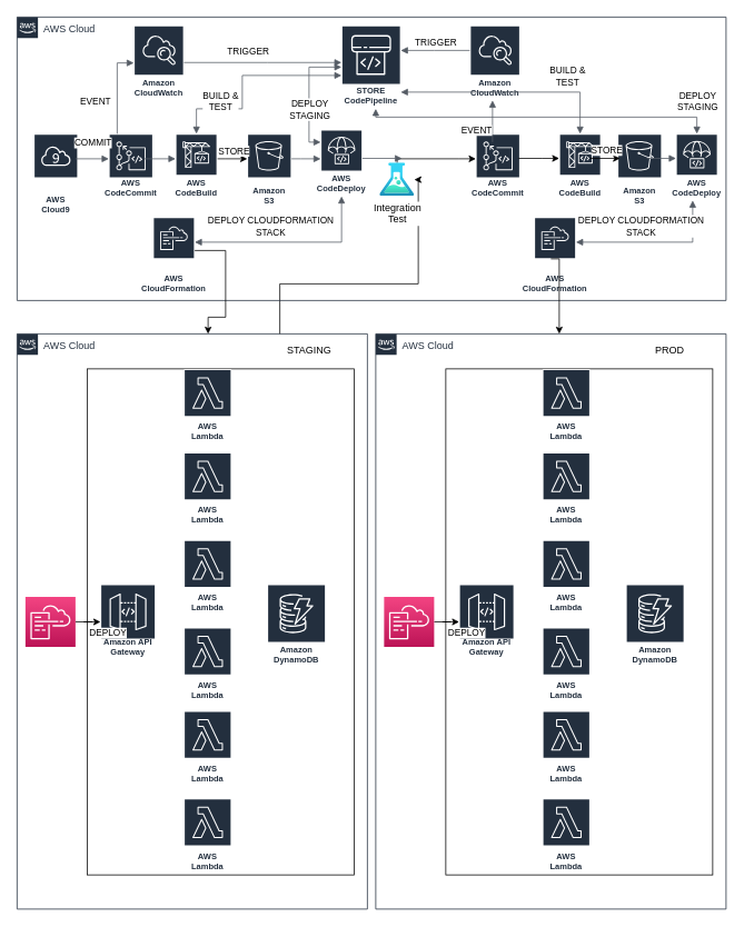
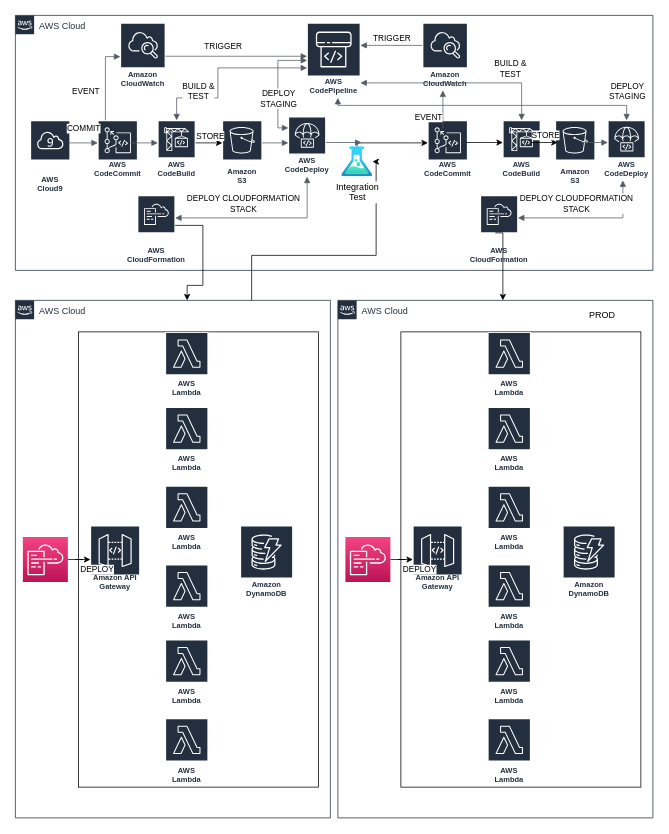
- <mxCell id="16" value="STORE CodePipeline" style="sketch=0;outlineConnect=0;fontColor=#232F3E;gradientColor=none;strokeColor=#ffffff;fillColor=#232F3E;dashed=0;verticalLabelPosition=middle;verticalAlign=bottom;align=center;html=1;whiteSpace=wrap;fontSize=10;fontStyle=1;spacing=3;shape=mxgraph.aws4.productIcon;prIcon=mxgraph.aws4.codepipeline;" parent="15" vertex="1"><mxGeometry x="389" y="10" width="71" height="100" as="geometry" /></mxCell>
+ <mxCell id="16" value="AWS CodePipeline" style="sketch=0;outlineConnect=0;fontColor=#232F3E;gradientColor=none;strokeColor=#ffffff;fillColor=#232F3E;dashed=0;verticalLabelPosition=middle;verticalAlign=bottom;align=center;html=1;whiteSpace=wrap;fontSize=10;fontStyle=1;spacing=3;shape=mxgraph.aws4.productIcon;prIcon=mxgraph.aws4.codepipeline;" parent="15" vertex="1"><mxGeometry x="389" y="10" width="71" height="100" as="geometry" /></mxCell>
- <mxCell id="77" value="STAGING" style="text;html=1;align=center;verticalAlign=middle;resizable=0;points=[];autosize=1;strokeColor=none;fillColor=none;" parent="1" vertex="1"><mxGeometry x="335" y="410" width="70" height="20" as="geometry" /></mxCell>
